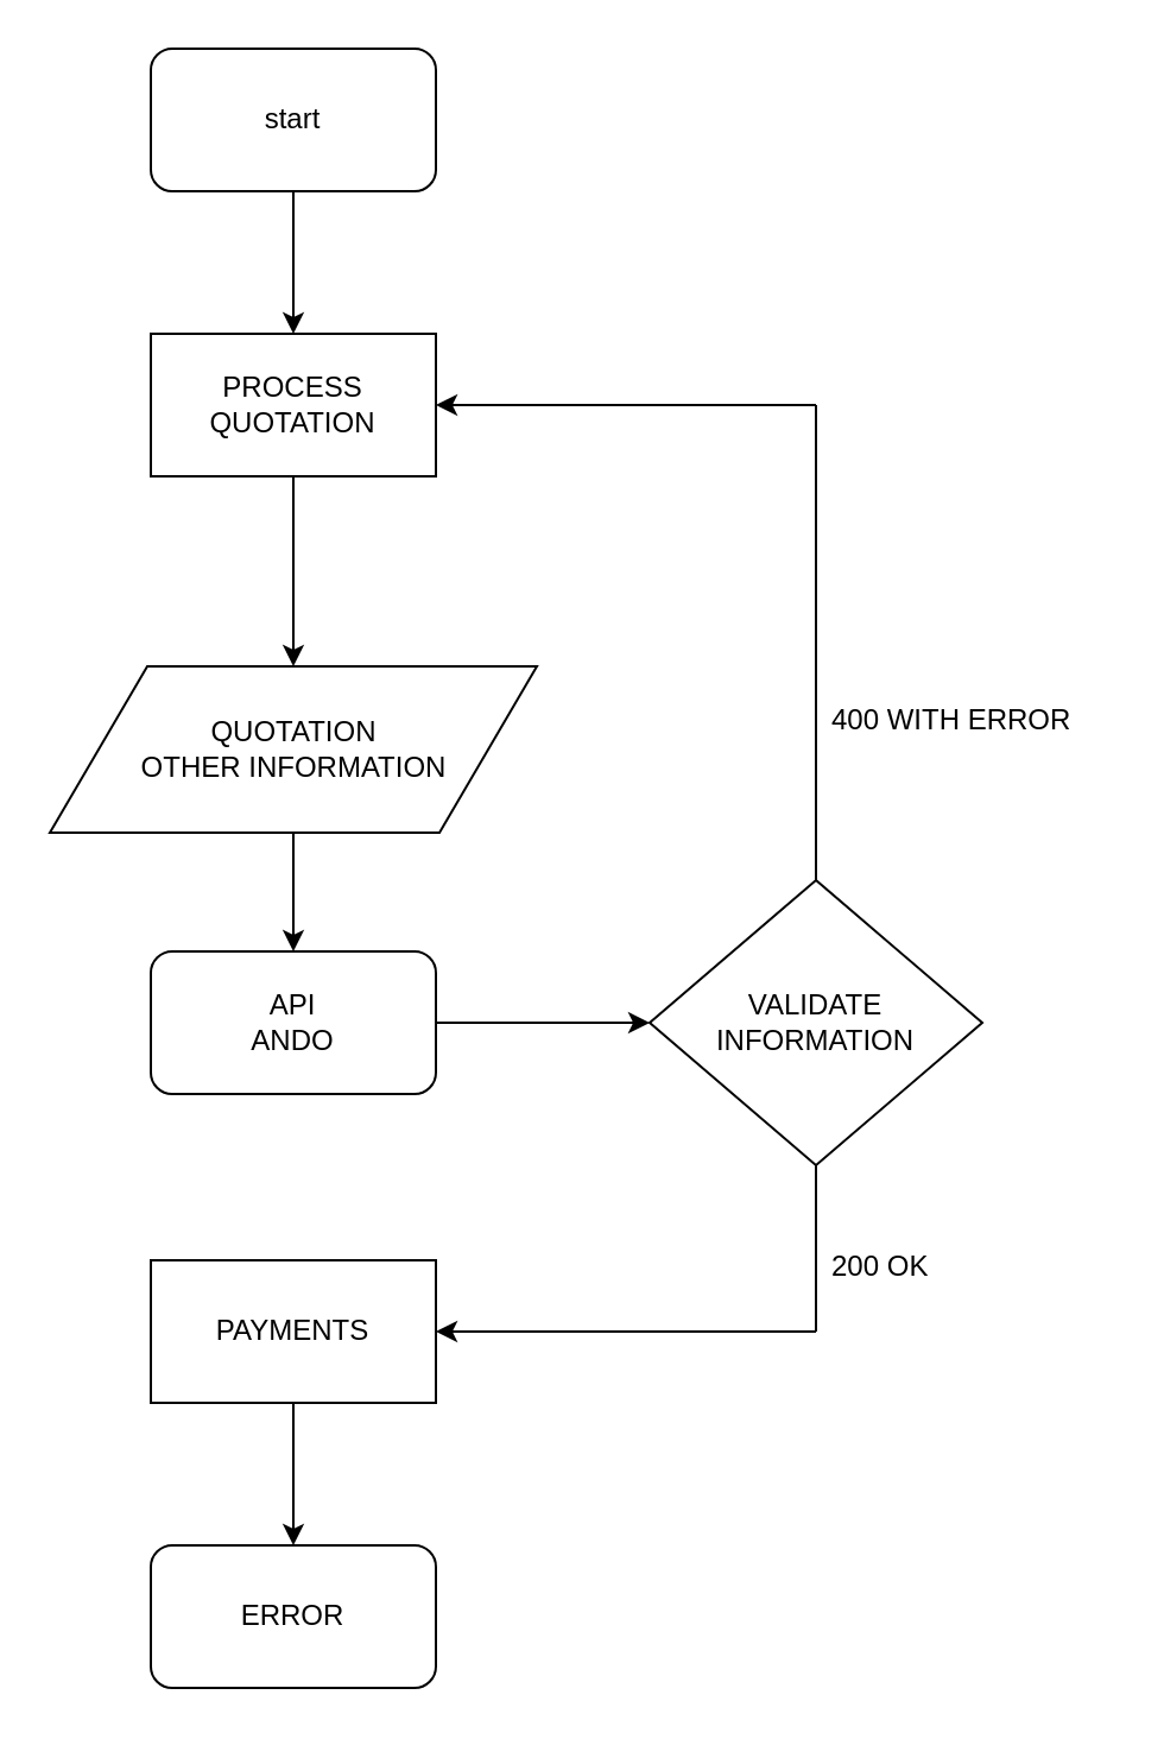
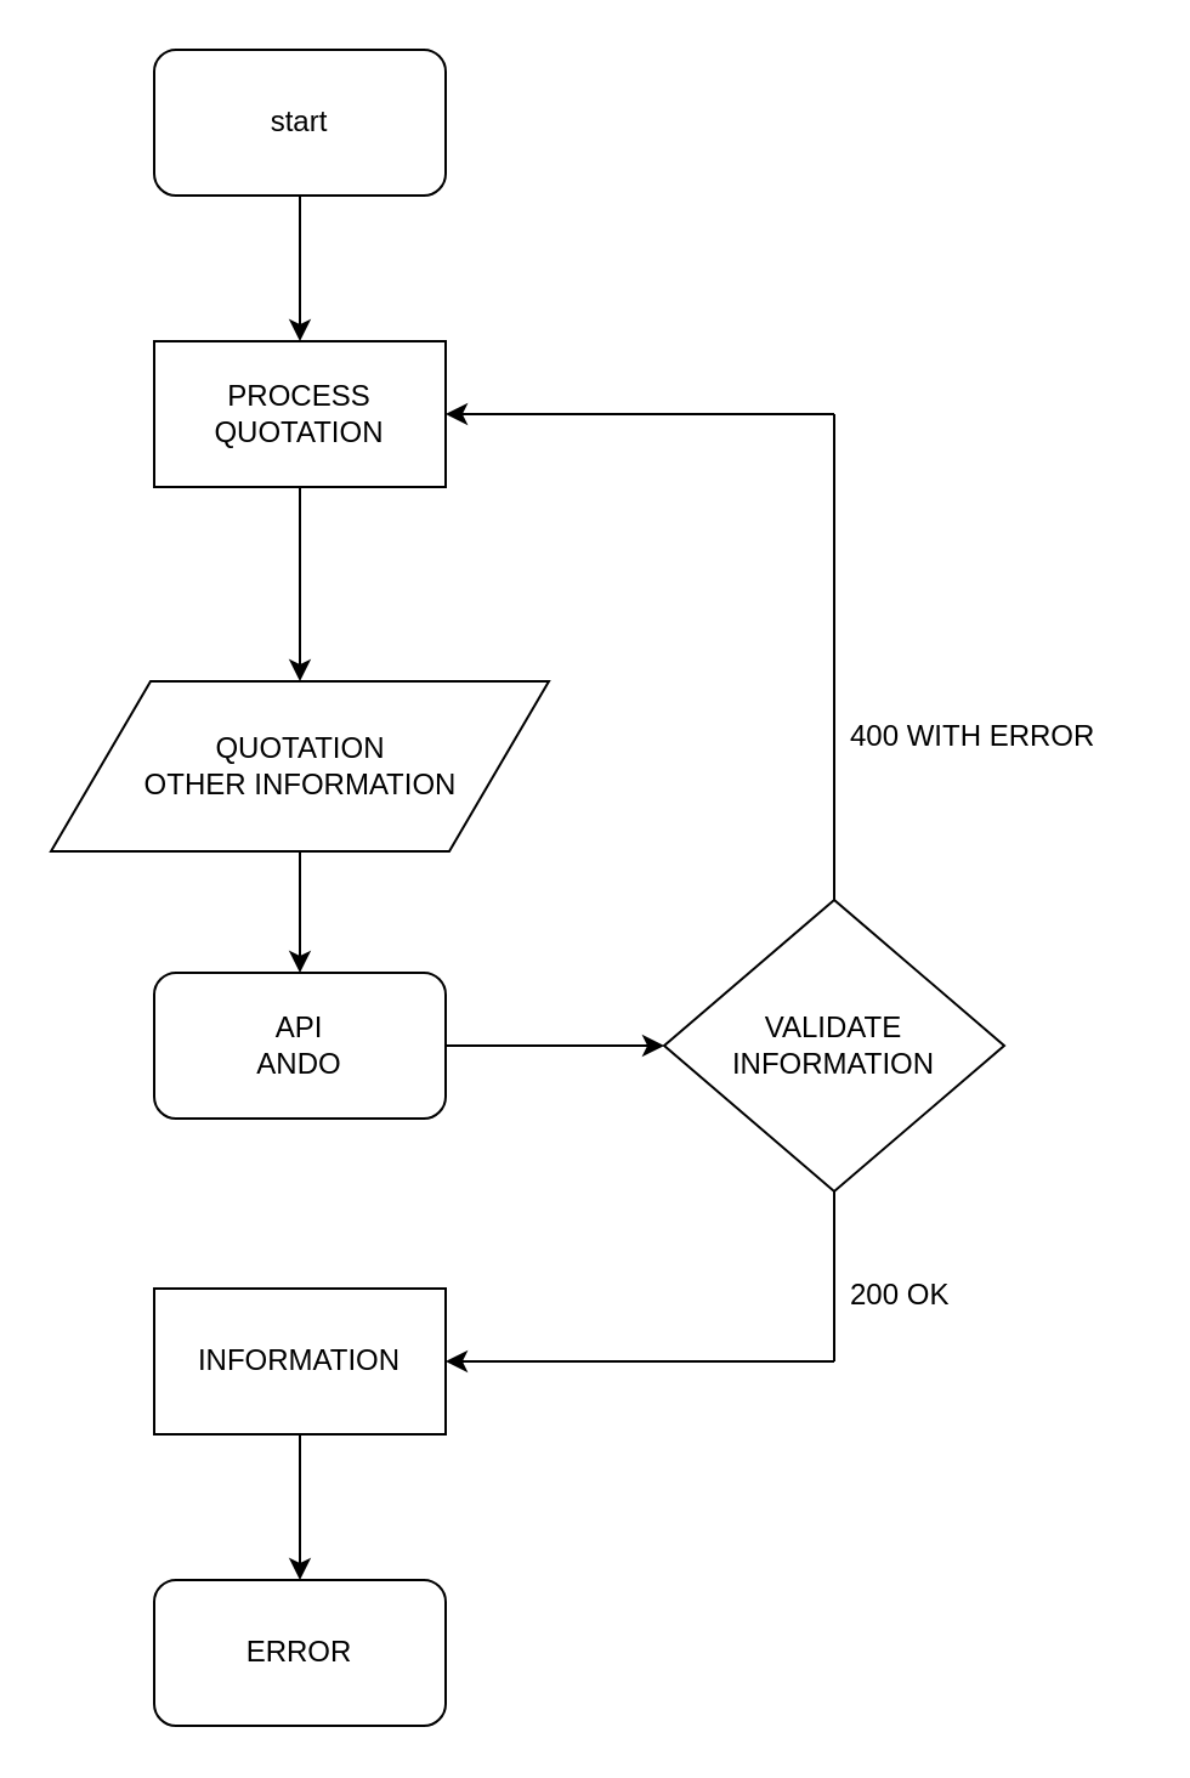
- <mxCell id="15" value="PAYMENTS" style="rounded=0;whiteSpace=wrap;html=1;" vertex="1" parent="1"><mxGeometry x="63" y="530" width="120" height="60" as="geometry" /></mxCell>
+ <mxCell id="15" value="INFORMATION" style="rounded=0;whiteSpace=wrap;html=1;" vertex="1" parent="1"><mxGeometry x="63" y="530" width="120" height="60" as="geometry" /></mxCell>
